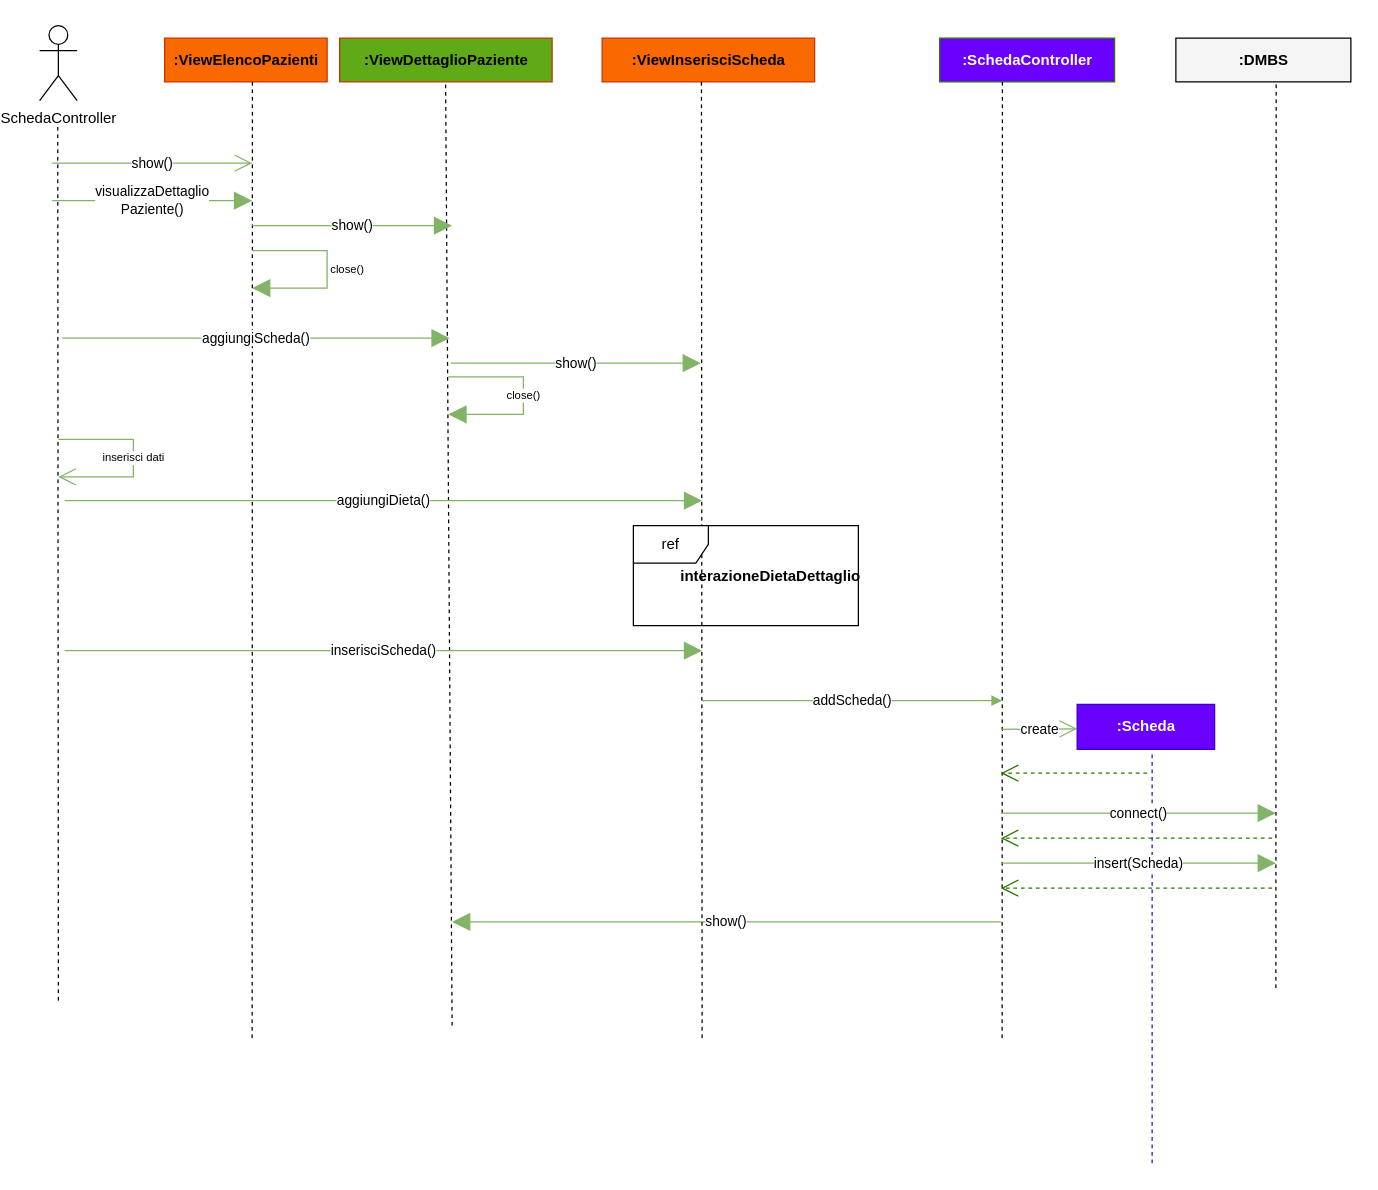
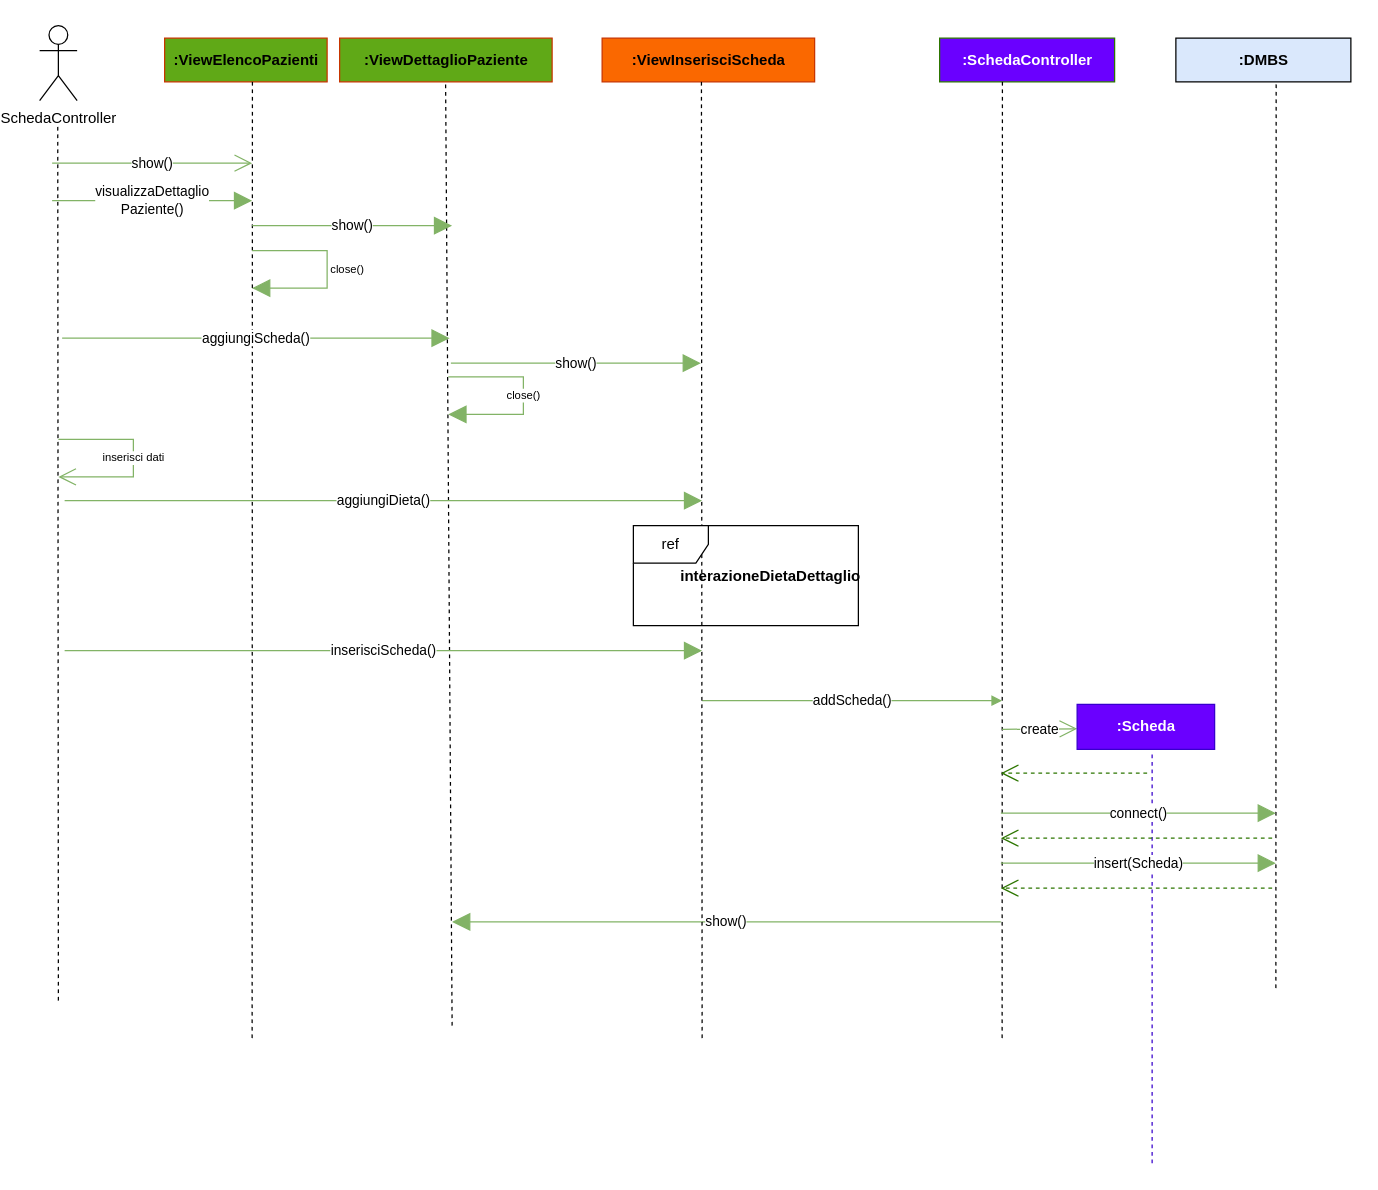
- <mxCell id="4" value="&lt;b&gt;:ViewElencoPazienti&lt;/b&gt;" style="html=1;fillColor=#fa6800;fontColor=#000000;strokeColor=#C73500;" parent="1" vertex="1"><mxGeometry x="120" y="30" width="130" height="35" as="geometry" /></mxCell>
+ <mxCell id="4" value="&lt;b&gt;:ViewElencoPazienti&lt;/b&gt;" style="html=1;fillColor=#60a917;fontColor=#000000;strokeColor=#C73500;" parent="1" vertex="1"><mxGeometry x="120" y="30" width="130" height="35" as="geometry" /></mxCell>
- <mxCell id="22" value="&lt;b&gt;&lt;font color=&quot;#000000&quot;&gt;:DMBS&lt;/font&gt;&lt;/b&gt;" style="html=1;fillColor=#F5F5F5;fontColor=#ffffff;strokeColor=#000000;" parent="1" vertex="1"><mxGeometry x="929" y="30" width="140" height="35" as="geometry" /></mxCell>
+ <mxCell id="22" value="&lt;b&gt;&lt;font color=&quot;#000000&quot;&gt;:DMBS&lt;/font&gt;&lt;/b&gt;" style="html=1;fillColor=#dae8fc;fontColor=#ffffff;strokeColor=#000000;" parent="1" vertex="1"><mxGeometry x="929" y="30" width="140" height="35" as="geometry" /></mxCell>
